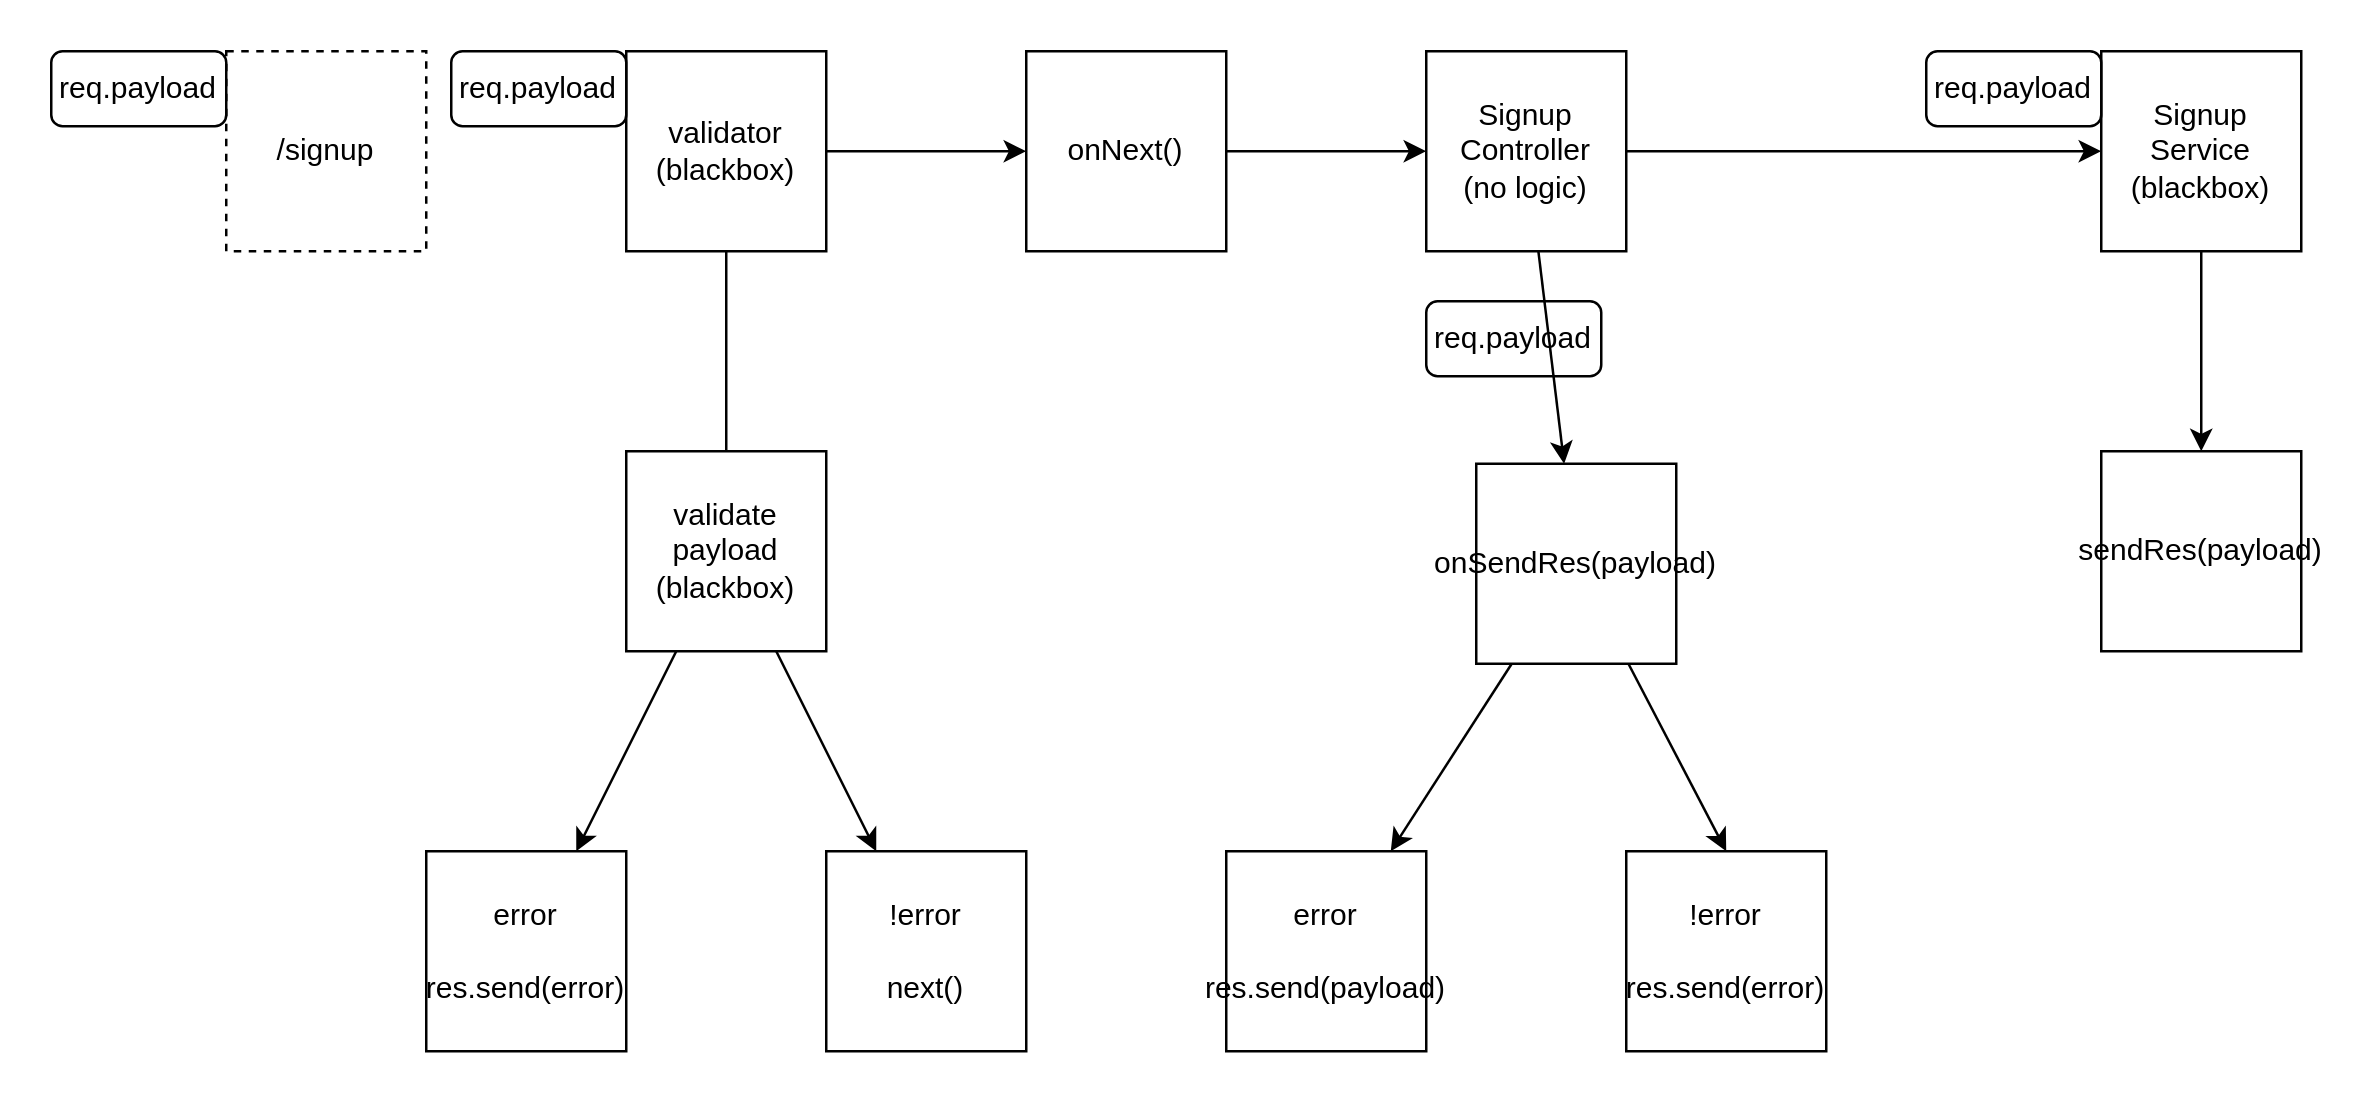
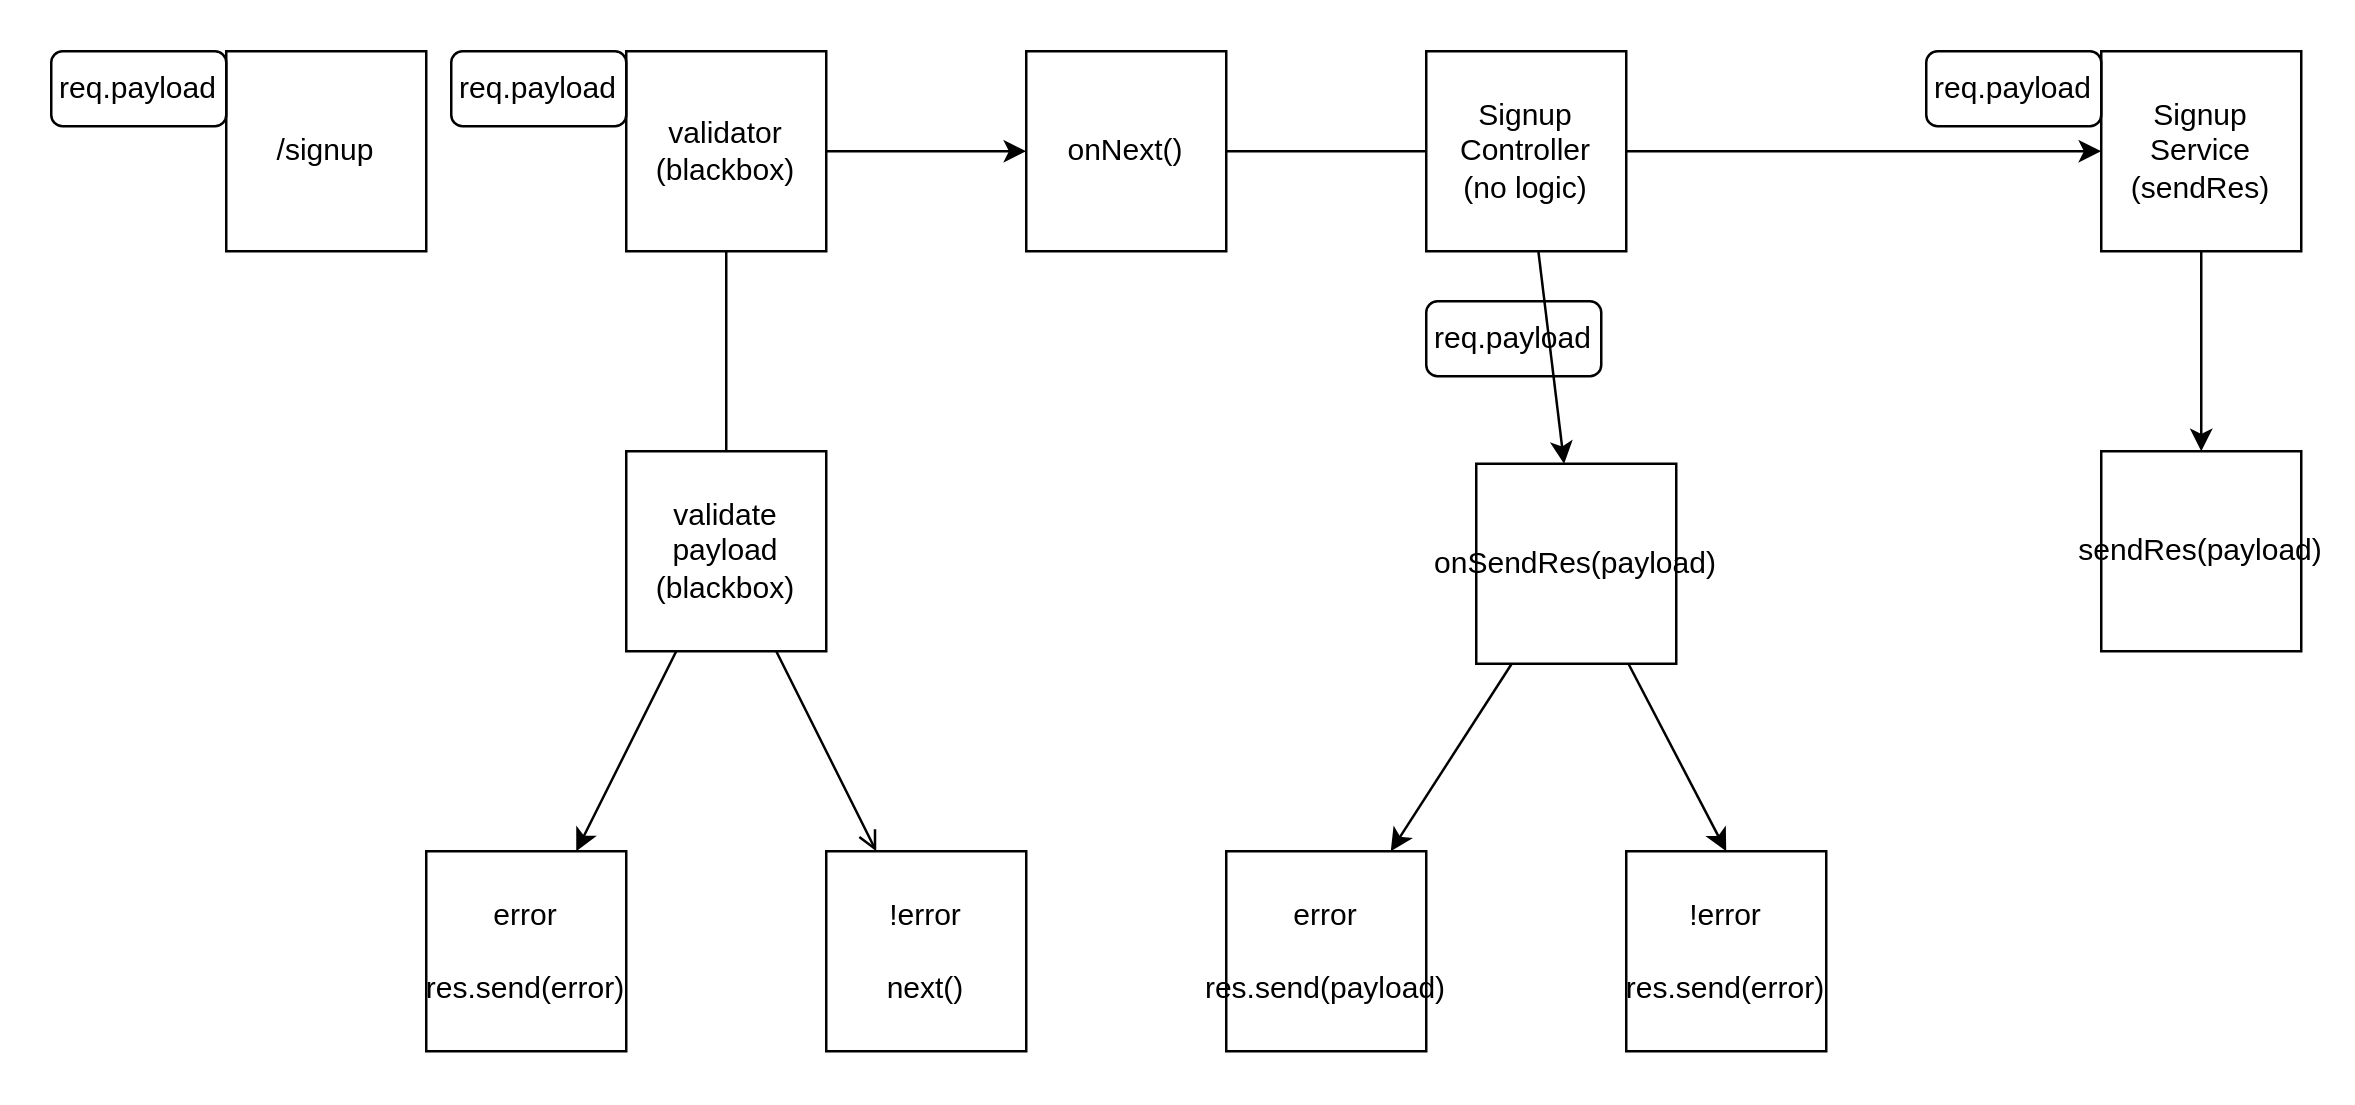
- <mxCell id="2" value="/signup" style="whiteSpace=wrap;html=1;aspect=fixed;dashed=1;" parent="1" vertex="1"><mxGeometry x="90" y="20" width="80" height="80" as="geometry" /></mxCell>
+ <mxCell id="2" value="/signup" style="whiteSpace=wrap;html=1;aspect=fixed;" parent="1" vertex="1"><mxGeometry x="90" y="20" width="80" height="80" as="geometry" /></mxCell>
- <mxCell id="10" value="" style="edgeStyle=none;html=1;" parent="1" source="12" target="15" edge="1"><mxGeometry width="640" height="150" relative="1" as="geometry" /></mxCell>
+ <mxCell id="10" value="" style="edgeStyle=none;html=1;endArrow=none;" parent="1" source="12" target="15" edge="1"><mxGeometry width="640" height="150" relative="1" as="geometry" /></mxCell>
- <mxCell id="19" value="Signup Service&lt;br&gt;(blackbox)" style="whiteSpace=wrap;html=1;aspect=fixed;" parent="1" vertex="1"><mxGeometry x="840" y="20" width="80" height="80" as="geometry" /></mxCell>
+ <mxCell id="19" value="Signup Service&lt;br&gt;(sendRes)" style="whiteSpace=wrap;html=1;aspect=fixed;" parent="1" vertex="1"><mxGeometry x="840" y="20" width="80" height="80" as="geometry" /></mxCell>
- <mxCell id="7" value="" style="edgeStyle=none;html=1;" parent="1" source="8" target="16" edge="1"><mxGeometry relative="1" as="geometry" /></mxCell>
+ <mxCell id="7" value="" style="edgeStyle=none;html=1;endArrow=open;" parent="1" source="8" target="16" edge="1"><mxGeometry relative="1" as="geometry" /></mxCell>
